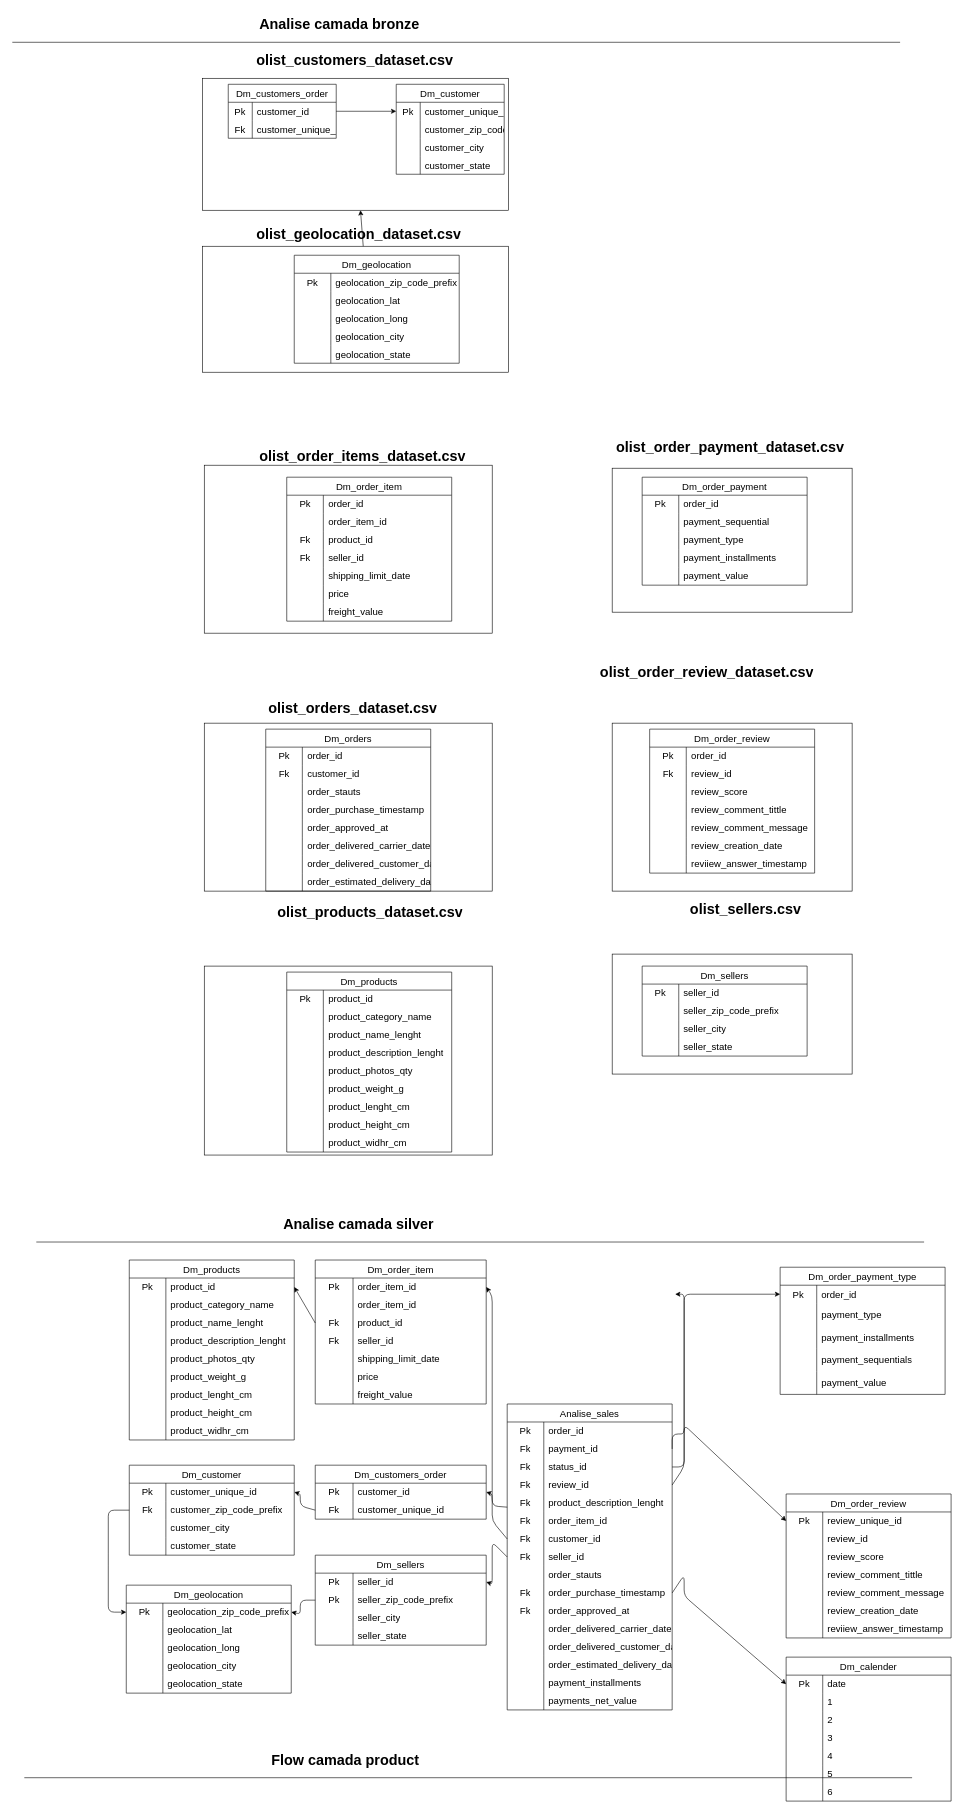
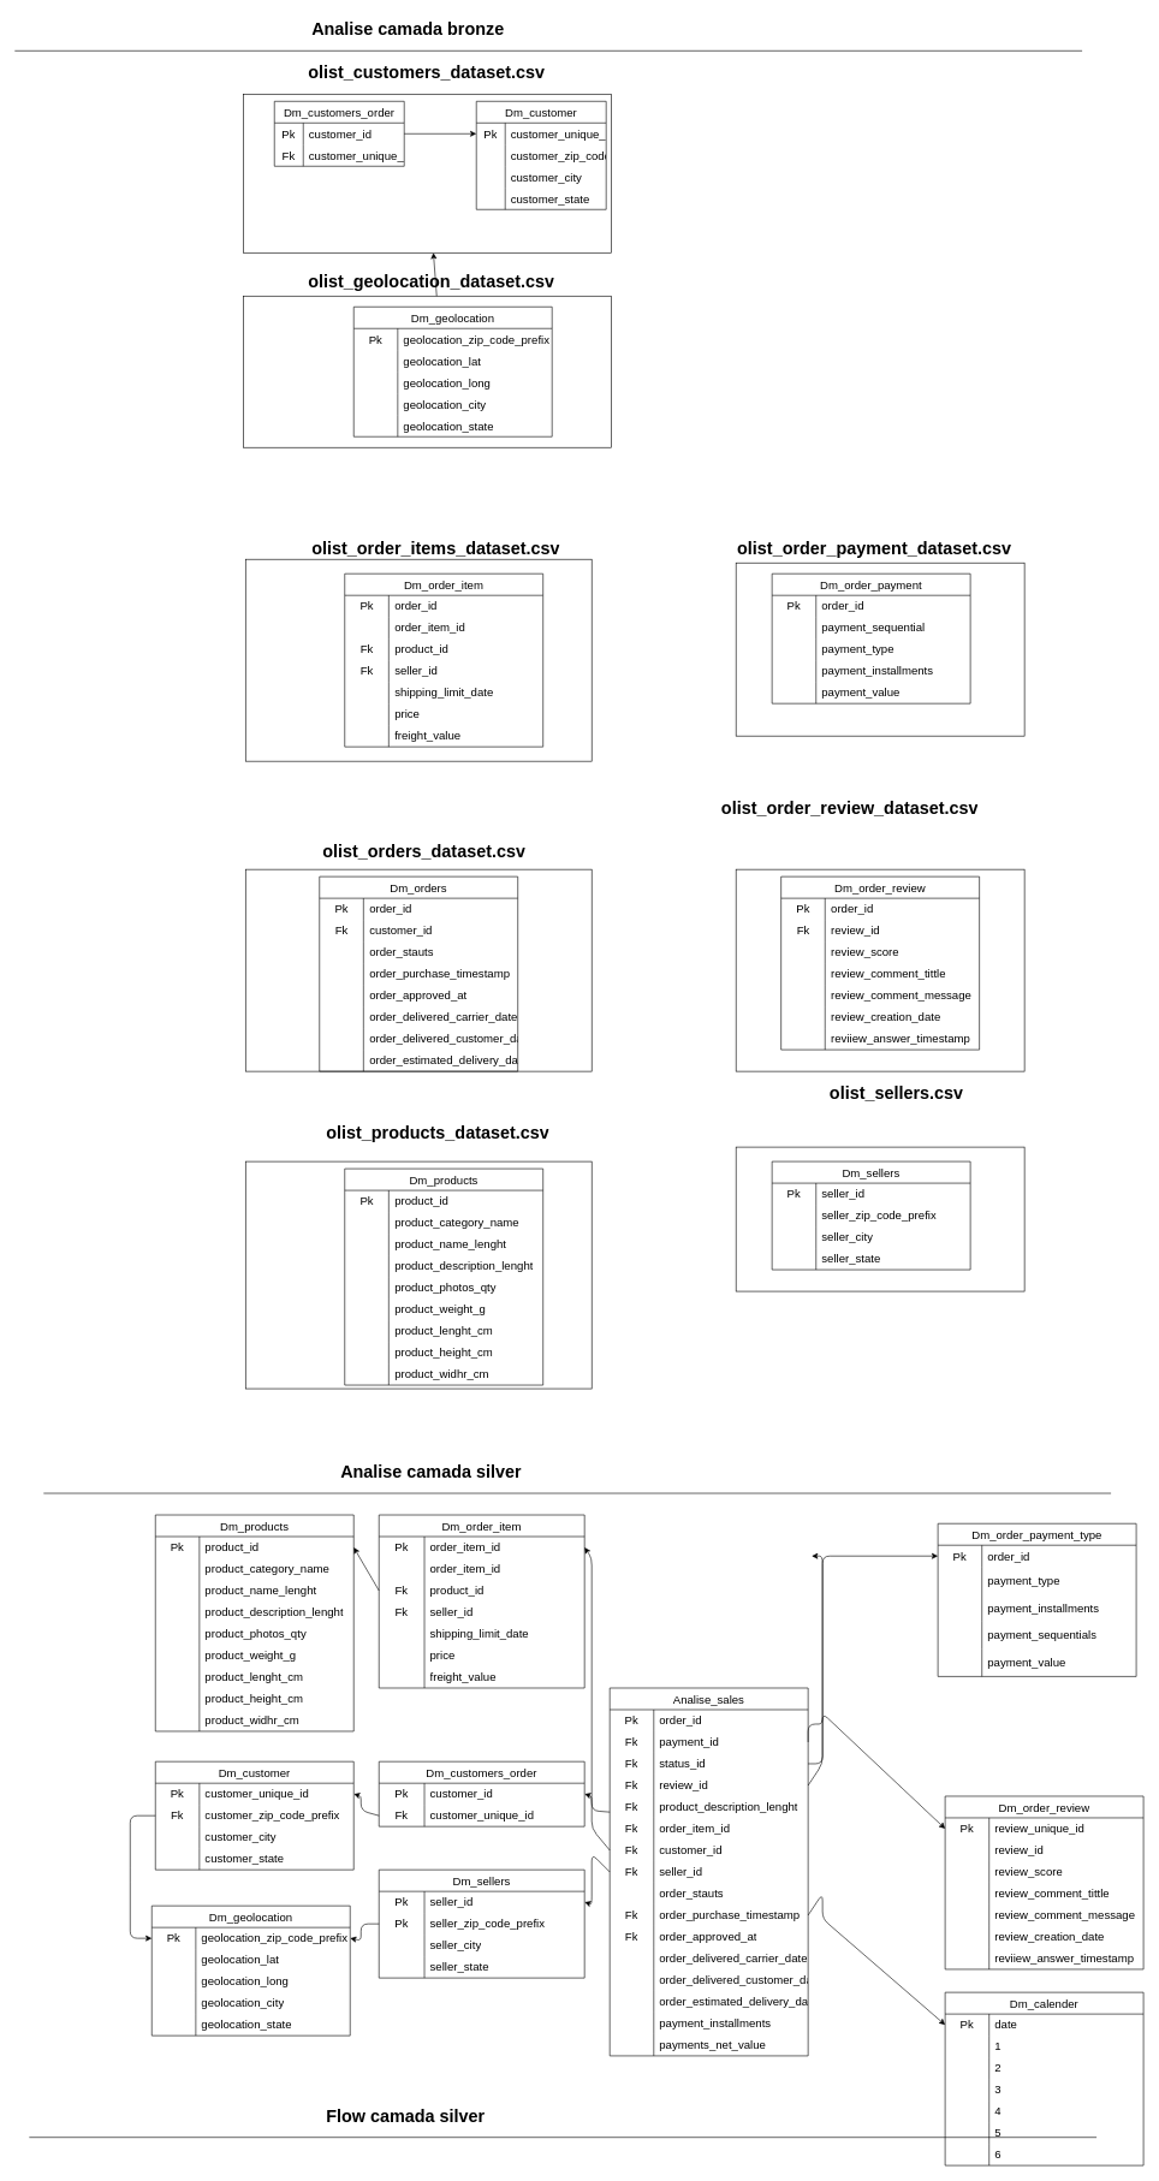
- <mxCell id="85" value="&lt;h1 style=&quot;margin-top: 0px;&quot;&gt;olist_order_payment_dataset.csv&lt;/h1&gt;" style="text;html=1;whiteSpace=wrap;overflow=hidden;rounded=0;" parent="1" vertex="1"><mxGeometry x="1025" y="725" width="405" height="40" as="geometry" /></mxCell>
+ <mxCell id="85" value="&lt;h1 style=&quot;margin-top: 0px;&quot;&gt;olist_order_payment_dataset.csv&lt;/h1&gt;" style="text;html=1;whiteSpace=wrap;overflow=hidden;rounded=0;" parent="1" vertex="1"><mxGeometry x="1020" y="740" width="405" height="40" as="geometry" /></mxCell>
- <mxCell id="166" value="&lt;h1 style=&quot;margin-top: 0px;&quot;&gt;olist_products_dataset.csv&lt;/h1&gt;" style="text;html=1;whiteSpace=wrap;overflow=hidden;rounded=0;" parent="1" vertex="1"><mxGeometry x="460" y="1500" width="360" height="40" as="geometry" /></mxCell>
+ <mxCell id="166" value="&lt;h1 style=&quot;margin-top: 0px;&quot;&gt;olist_products_dataset.csv&lt;/h1&gt;" style="text;html=1;whiteSpace=wrap;overflow=hidden;rounded=0;" parent="1" vertex="1"><mxGeometry x="450" y="1550" width="360" height="40" as="geometry" /></mxCell>
- <mxCell id="405" value="&lt;h1 style=&quot;margin-top: 0px;&quot;&gt;Flow camada product&lt;/h1&gt;" style="text;html=1;whiteSpace=wrap;overflow=hidden;rounded=0;" parent="1" vertex="1"><mxGeometry x="450" y="2913" width="360" height="40" as="geometry" /></mxCell>
+ <mxCell id="405" value="&lt;h1 style=&quot;margin-top: 0px;&quot;&gt;Flow camada silver&lt;/h1&gt;" style="text;html=1;whiteSpace=wrap;overflow=hidden;rounded=0;" parent="1" vertex="1"><mxGeometry x="450" y="2913" width="360" height="40" as="geometry" /></mxCell>
